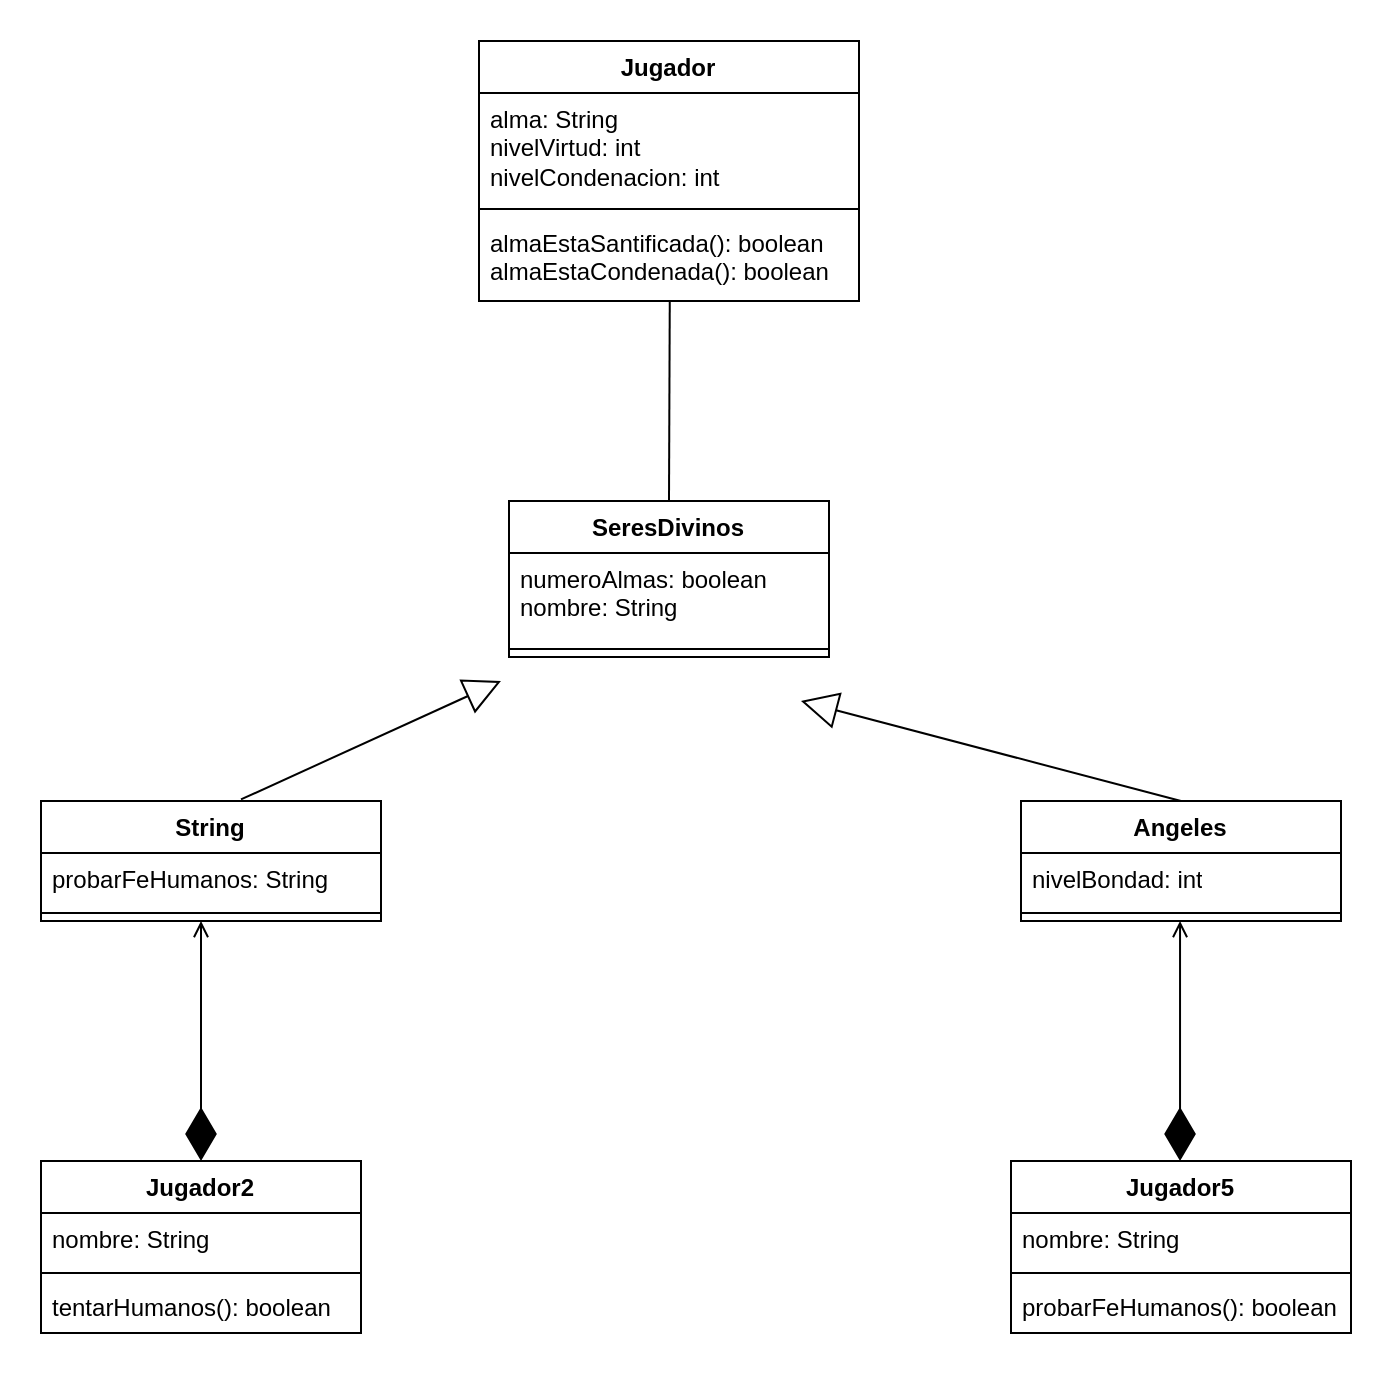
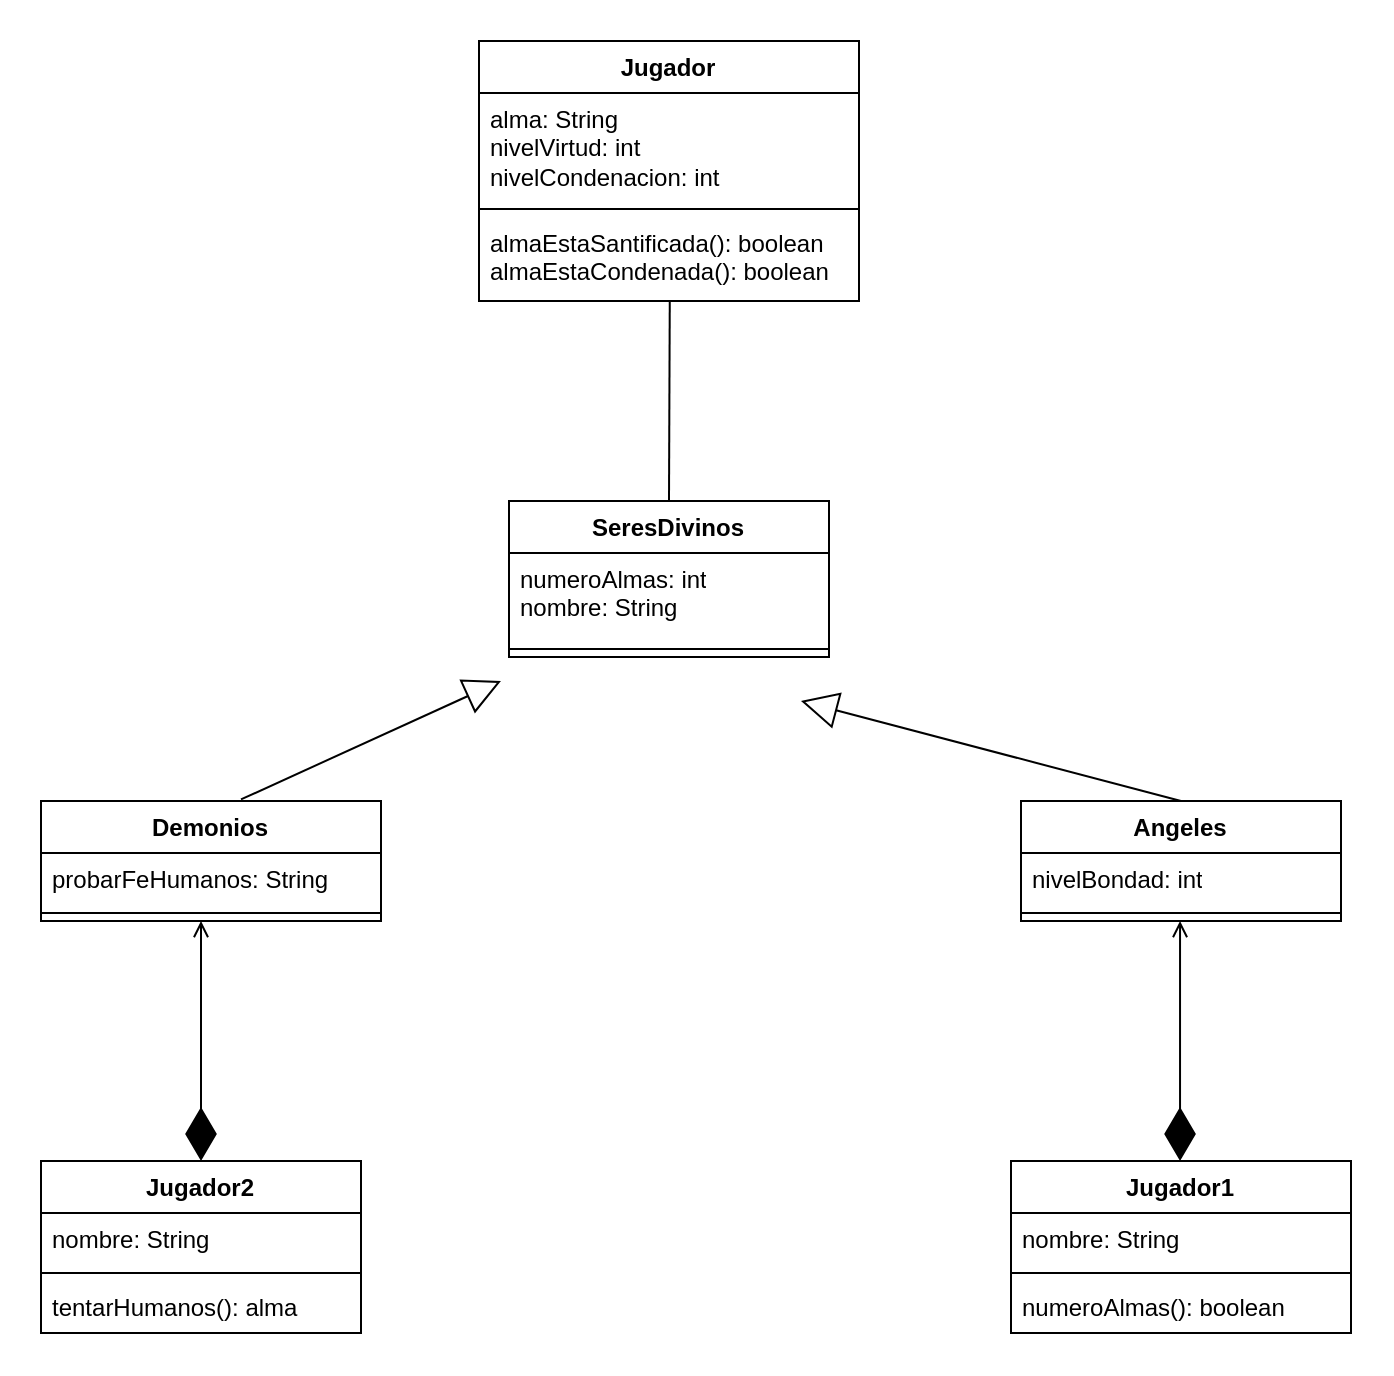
- <mxCell id="3" value="numeroAlmas: boolean&lt;br&gt;nombre: String" style="text;strokeColor=none;fillColor=none;align=left;verticalAlign=top;spacingLeft=4;spacingRight=4;overflow=hidden;rotatable=0;points=[[0,0.5],[1,0.5]];portConstraint=eastwest;whiteSpace=wrap;html=1;" vertex="1" parent="2"><mxGeometry y="26" width="160" height="44" as="geometry" /></mxCell>
+ <mxCell id="3" value="numeroAlmas: int&lt;br&gt;nombre: String" style="text;strokeColor=none;fillColor=none;align=left;verticalAlign=top;spacingLeft=4;spacingRight=4;overflow=hidden;rotatable=0;points=[[0,0.5],[1,0.5]];portConstraint=eastwest;whiteSpace=wrap;html=1;" vertex="1" parent="2"><mxGeometry y="26" width="160" height="44" as="geometry" /></mxCell>
- <mxCell id="5" value="String" style="swimlane;fontStyle=1;align=center;verticalAlign=top;childLayout=stackLayout;horizontal=1;startSize=26;horizontalStack=0;resizeParent=1;resizeParentMax=0;resizeLast=0;collapsible=1;marginBottom=0;whiteSpace=wrap;html=1;" vertex="1" parent="1"><mxGeometry x="20" y="400" width="170" height="60" as="geometry" /></mxCell>
+ <mxCell id="5" value="Demonios" style="swimlane;fontStyle=1;align=center;verticalAlign=top;childLayout=stackLayout;horizontal=1;startSize=26;horizontalStack=0;resizeParent=1;resizeParentMax=0;resizeLast=0;collapsible=1;marginBottom=0;whiteSpace=wrap;html=1;" vertex="1" parent="1"><mxGeometry x="20" y="400" width="170" height="60" as="geometry" /></mxCell>
- <mxCell id="8" value="Jugador5" style="swimlane;fontStyle=1;align=center;verticalAlign=top;childLayout=stackLayout;horizontal=1;startSize=26;horizontalStack=0;resizeParent=1;resizeParentMax=0;resizeLast=0;collapsible=1;marginBottom=0;whiteSpace=wrap;html=1;" vertex="1" parent="1"><mxGeometry x="505" y="580" width="170" height="86" as="geometry" /></mxCell>
+ <mxCell id="8" value="Jugador1" style="swimlane;fontStyle=1;align=center;verticalAlign=top;childLayout=stackLayout;horizontal=1;startSize=26;horizontalStack=0;resizeParent=1;resizeParentMax=0;resizeLast=0;collapsible=1;marginBottom=0;whiteSpace=wrap;html=1;" vertex="1" parent="1"><mxGeometry x="505" y="580" width="170" height="86" as="geometry" /></mxCell>
- <mxCell id="15" value="tentarHumanos(): boolean" style="text;strokeColor=none;fillColor=none;align=left;verticalAlign=top;spacingLeft=4;spacingRight=4;overflow=hidden;rotatable=0;points=[[0,0.5],[1,0.5]];portConstraint=eastwest;whiteSpace=wrap;html=1;" vertex="1" parent="12"><mxGeometry y="60" width="160" height="26" as="geometry" /></mxCell>
+ <mxCell id="15" value="tentarHumanos(): alma" style="text;strokeColor=none;fillColor=none;align=left;verticalAlign=top;spacingLeft=4;spacingRight=4;overflow=hidden;rotatable=0;points=[[0,0.5],[1,0.5]];portConstraint=eastwest;whiteSpace=wrap;html=1;" vertex="1" parent="12"><mxGeometry y="60" width="160" height="26" as="geometry" /></mxCell>
- <mxCell id="11" value="probarFeHumanos(): boolean" style="text;strokeColor=none;fillColor=none;align=left;verticalAlign=top;spacingLeft=4;spacingRight=4;overflow=hidden;rotatable=0;points=[[0,0.5],[1,0.5]];portConstraint=eastwest;whiteSpace=wrap;html=1;" vertex="1" parent="8"><mxGeometry y="60" width="170" height="26" as="geometry" /></mxCell>
+ <mxCell id="11" value="numeroAlmas(): boolean" style="text;strokeColor=none;fillColor=none;align=left;verticalAlign=top;spacingLeft=4;spacingRight=4;overflow=hidden;rotatable=0;points=[[0,0.5],[1,0.5]];portConstraint=eastwest;whiteSpace=wrap;html=1;" vertex="1" parent="8"><mxGeometry y="60" width="170" height="26" as="geometry" /></mxCell>
